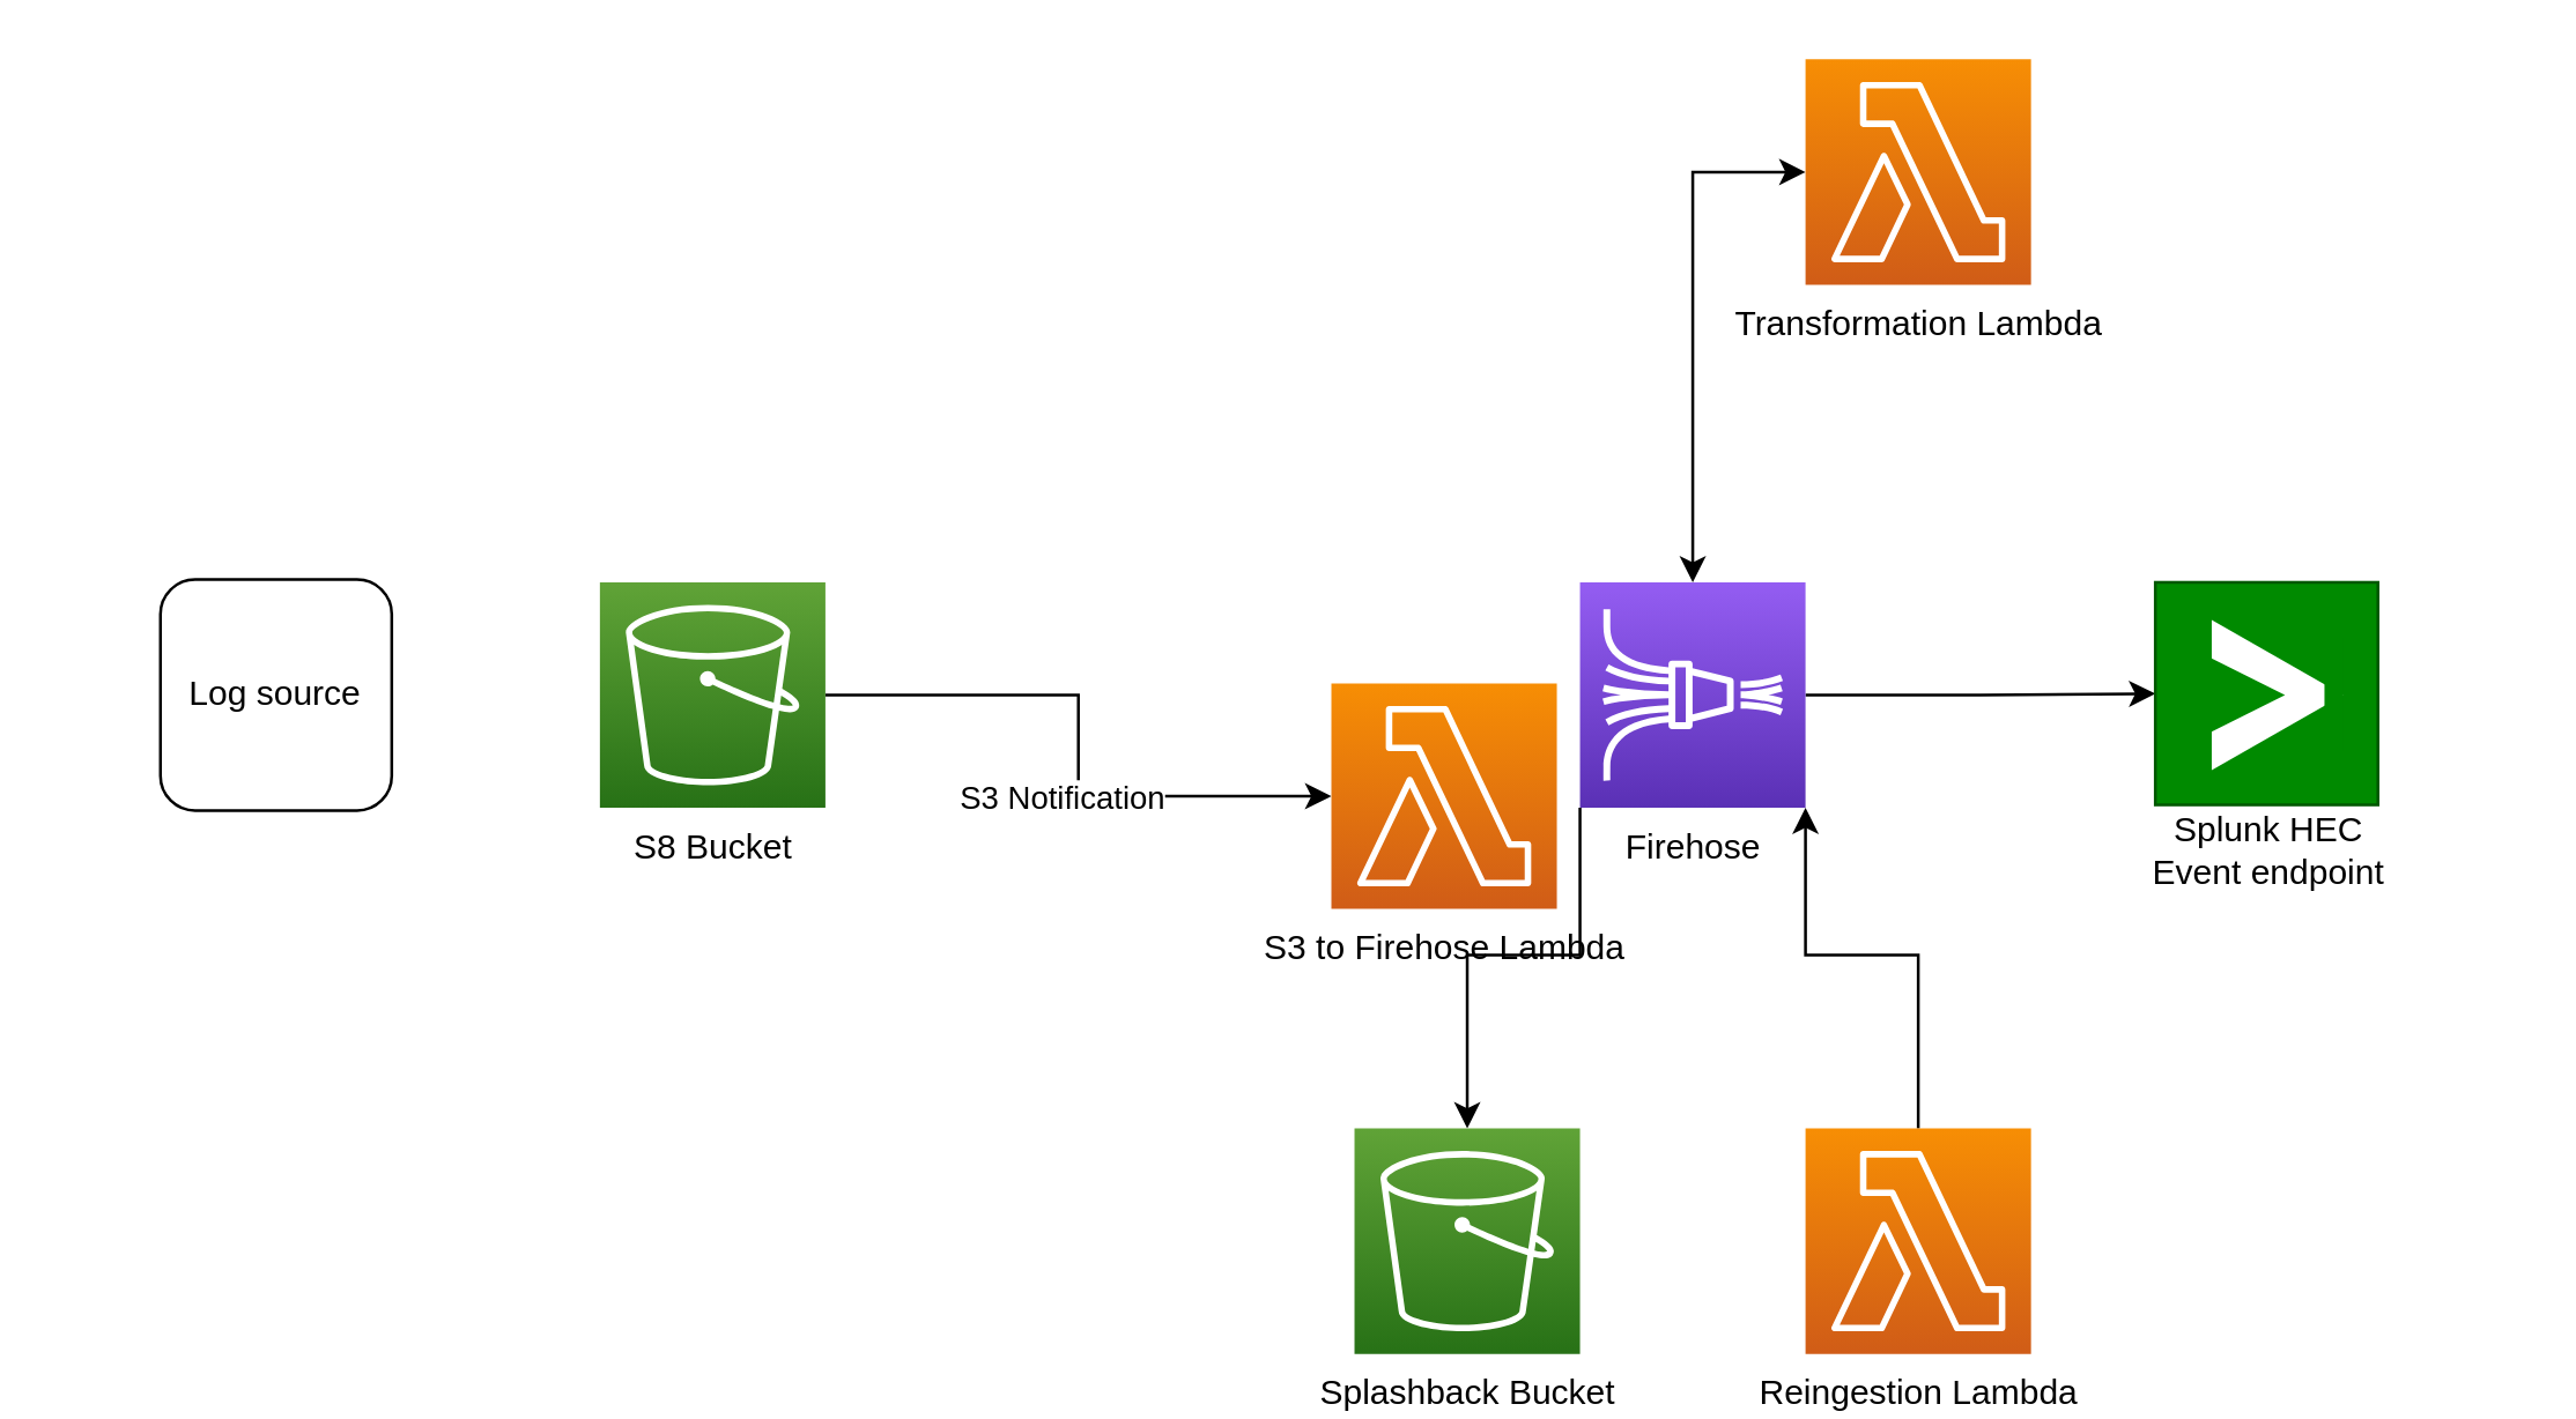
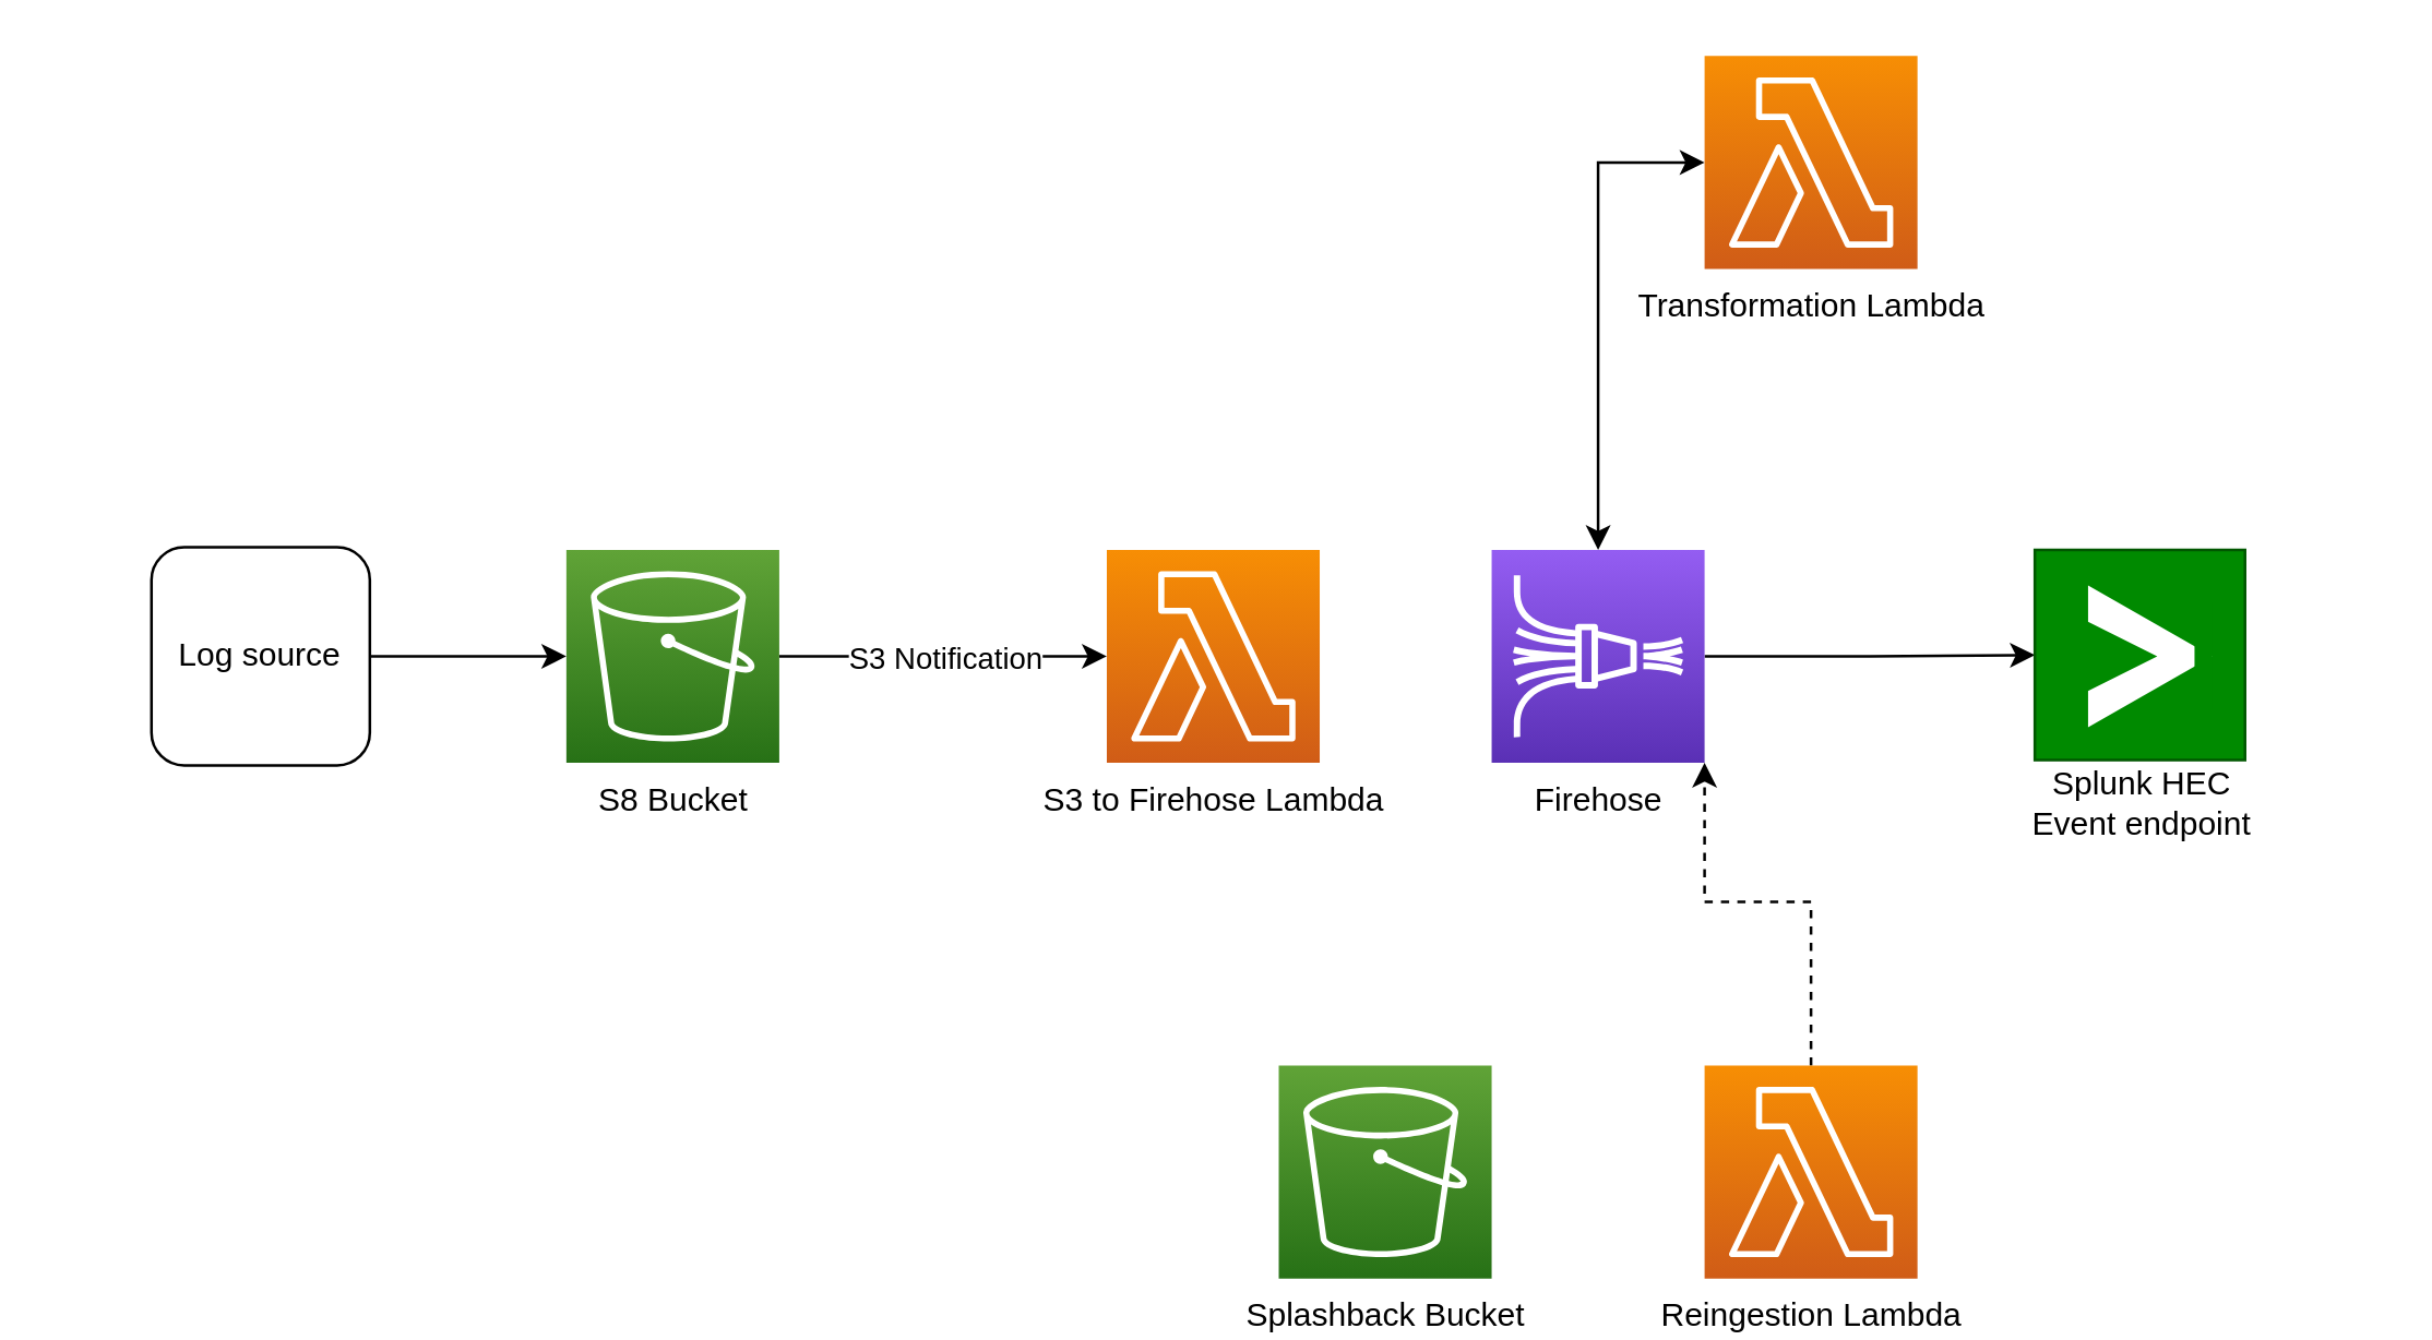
+ <mxCell id="21" value="" style="edgeStyle=orthogonalEdgeStyle;rounded=0;orthogonalLoop=1;jettySize=auto;html=1;" parent="1" source="22" target="4" edge="1"><mxGeometry relative="1" as="geometry" /></mxCell>
- <mxCell id="13" value="&lt;font color=&quot;#000000&quot;&gt;S3 to Firehose Lambda&lt;br&gt;&lt;/font&gt;" style="points=[[0,0,0],[0.25,0,0],[0.5,0,0],[0.75,0,0],[1,0,0],[0,1,0],[0.25,1,0],[0.5,1,0],[0.75,1,0],[1,1,0],[0,0.25,0],[0,0.5,0],[0,0.75,0],[1,0.25,0],[1,0.5,0],[1,0.75,0]];outlineConnect=0;fontColor=#232F3E;gradientColor=#F78E04;gradientDirection=north;fillColor=#D05C17;strokeColor=#ffffff;dashed=0;verticalLabelPosition=bottom;verticalAlign=top;align=center;html=1;fontSize=12;fontStyle=0;aspect=fixed;shape=mxgraph.aws4.resourceIcon;resIcon=mxgraph.aws4.lambda;rounded=0;" parent="1" vertex="1"><mxGeometry x="460" y="236" width="78" height="78" as="geometry" /></mxCell>
+ <mxCell id="13" value="&lt;font color=&quot;#000000&quot;&gt;S3 to Firehose Lambda&lt;br&gt;&lt;/font&gt;" style="points=[[0,0,0],[0.25,0,0],[0.5,0,0],[0.75,0,0],[1,0,0],[0,1,0],[0.25,1,0],[0.5,1,0],[0.75,1,0],[1,1,0],[0,0.25,0],[0,0.5,0],[0,0.75,0],[1,0.25,0],[1,0.5,0],[1,0.75,0]];outlineConnect=0;fontColor=#232F3E;gradientColor=#F78E04;gradientDirection=north;fillColor=#D05C17;strokeColor=#ffffff;dashed=0;verticalLabelPosition=bottom;verticalAlign=top;align=center;html=1;fontSize=12;fontStyle=0;aspect=fixed;shape=mxgraph.aws4.resourceIcon;resIcon=mxgraph.aws4.lambda;rounded=0;" parent="1" vertex="1"><mxGeometry x="405" y="201" width="78" height="78" as="geometry" /></mxCell>
- <mxCell id="7" style="edgeStyle=orthogonalEdgeStyle;rounded=0;orthogonalLoop=1;jettySize=auto;html=1;exitX=0;exitY=1;exitDx=0;exitDy=0;exitPerimeter=0;startArrow=none;startFill=0;entryX=0.5;entryY=0;entryDx=0;entryDy=0;entryPerimeter=0;" parent="1" source="8" target="10" edge="1"><mxGeometry relative="1" as="geometry"><mxPoint x="515" y="370" as="targetPoint" /><Array as="points"><mxPoint x="546" y="330" /><mxPoint x="507" y="330" /></Array></mxGeometry></mxCell>
- <mxCell id="11" style="edgeStyle=orthogonalEdgeStyle;rounded=0;orthogonalLoop=1;jettySize=auto;html=1;entryX=1;entryY=1;entryDx=0;entryDy=0;entryPerimeter=0;exitX=0.5;exitY=0;exitDx=0;exitDy=0;exitPerimeter=0;" parent="1" source="12" target="8" edge="1"><mxGeometry relative="1" as="geometry"><mxPoint x="675" y="370" as="sourcePoint" /><Array as="points"><mxPoint x="663" y="330" /><mxPoint x="624" y="330" /></Array></mxGeometry></mxCell>
+ <mxCell id="11" style="edgeStyle=orthogonalEdgeStyle;rounded=0;orthogonalLoop=1;jettySize=auto;html=1;entryX=1;entryY=1;entryDx=0;entryDy=0;entryPerimeter=0;exitX=0.5;exitY=0;exitDx=0;exitDy=0;exitPerimeter=0;dashed=1;" parent="1" source="12" target="8" edge="1"><mxGeometry relative="1" as="geometry"><mxPoint x="675" y="370" as="sourcePoint" /><Array as="points"><mxPoint x="663" y="330" /><mxPoint x="624" y="330" /></Array></mxGeometry></mxCell>
